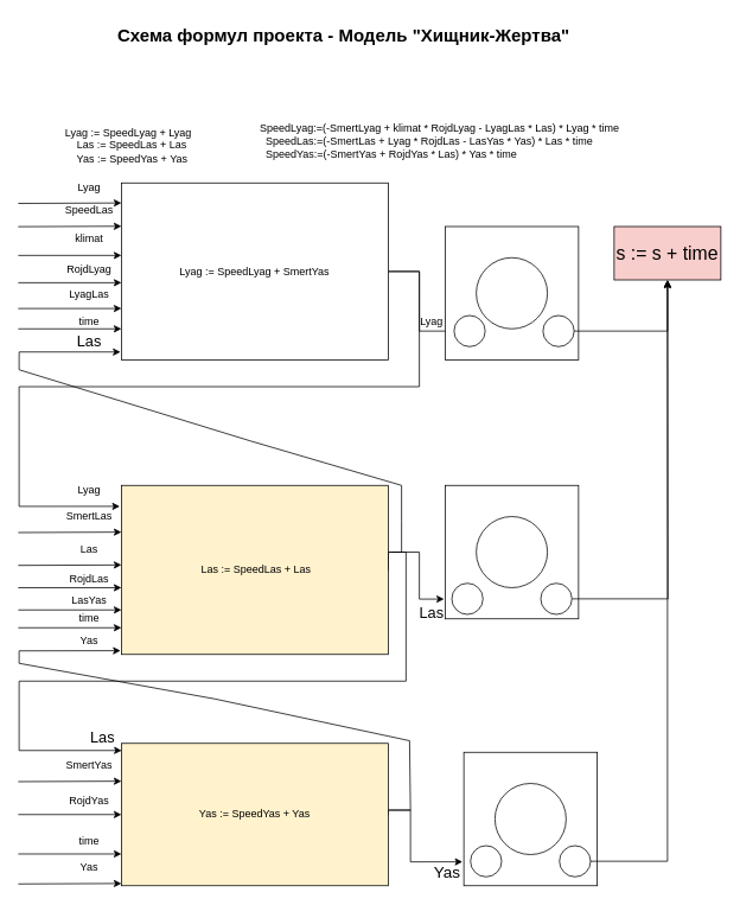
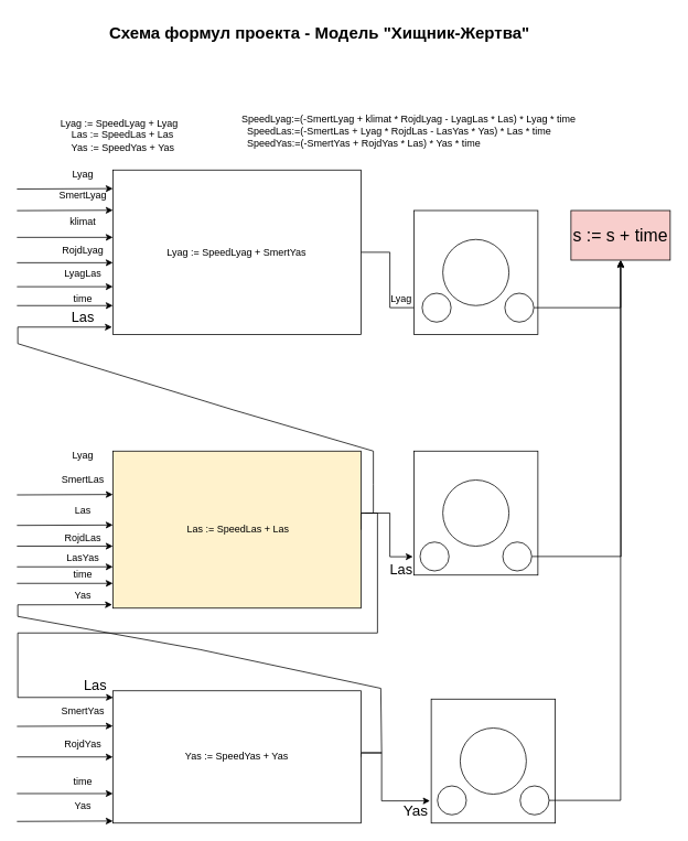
- <mxCell id="36" value="SpeedLas" style="text;html=1;strokeColor=none;fillColor=none;align=center;verticalAlign=middle;whiteSpace=wrap;rounded=0;" vertex="1" parent="1"><mxGeometry x="70" y="221.16" width="60" height="30" as="geometry" /></mxCell>
+ <mxCell id="36" value="SmertLyag" style="text;html=1;strokeColor=none;fillColor=none;align=center;verticalAlign=middle;whiteSpace=wrap;rounded=0;" vertex="1" parent="1"><mxGeometry x="70" y="221.16" width="60" height="30" as="geometry" /></mxCell>
- <mxCell id="5" style="edgeStyle=orthogonalEdgeStyle;rounded=0;orthogonalLoop=1;jettySize=auto;html=1;exitX=1;exitY=0.5;exitDx=0;exitDy=0;entryX=-0.006;entryY=0.124;entryDx=0;entryDy=0;entryPerimeter=0;" edge="1" parent="1" source="6" target="9"><mxGeometry relative="1" as="geometry"><mxPoint x="438.5" y="287.5" as="sourcePoint" /><mxPoint x="138.5" y="616" as="targetPoint" /><Array as="points"><mxPoint x="471" y="329" /><mxPoint x="471" y="434" /><mxPoint x="21" y="434" /><mxPoint x="21" y="569" /><mxPoint x="131" y="569" /></Array></mxGeometry></mxCell>
- <mxCell id="11" value="Yas := SpeedYas + Yas" style="rounded=0;whiteSpace=wrap;html=1;fillColor=#fff2cc;" vertex="1" parent="1"><mxGeometry x="136" y="835" width="300" height="160" as="geometry" /></mxCell>
+ <mxCell id="11" value="Yas := SpeedYas + Yas" style="rounded=0;whiteSpace=wrap;html=1;" vertex="1" parent="1"><mxGeometry x="136" y="835" width="300" height="160" as="geometry" /></mxCell>
